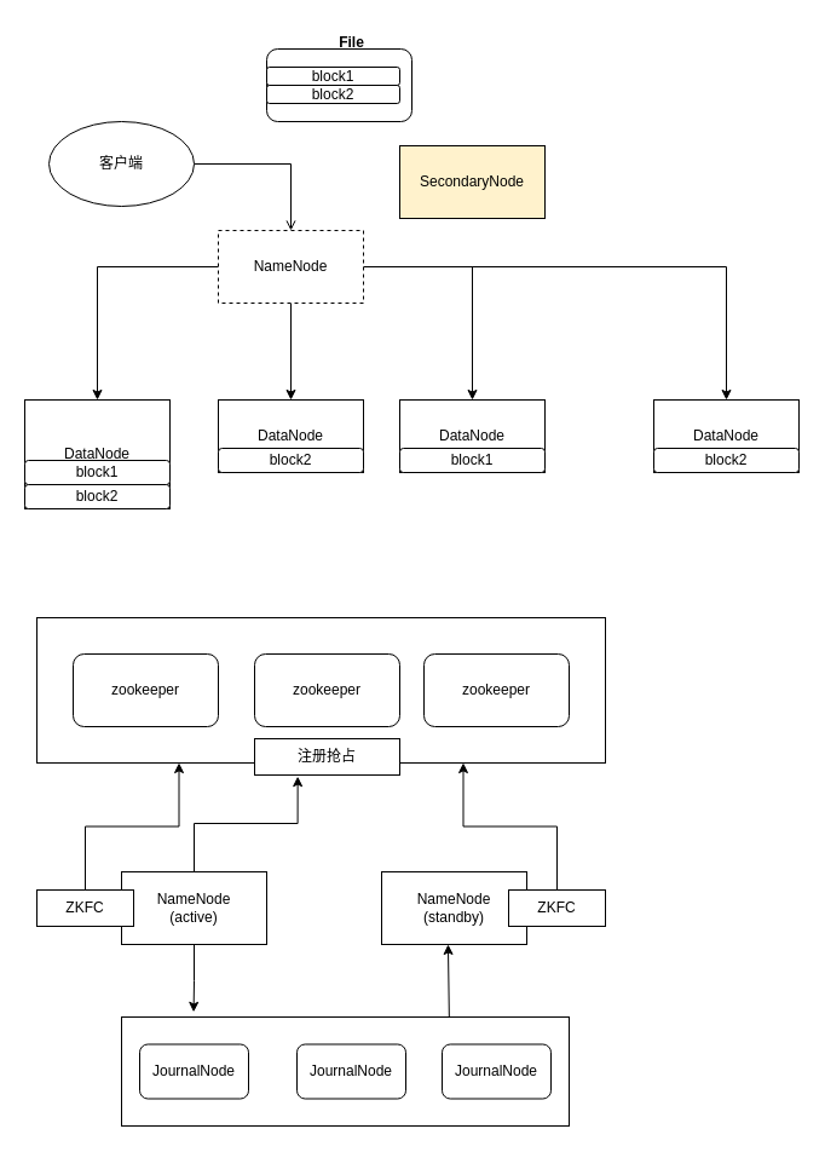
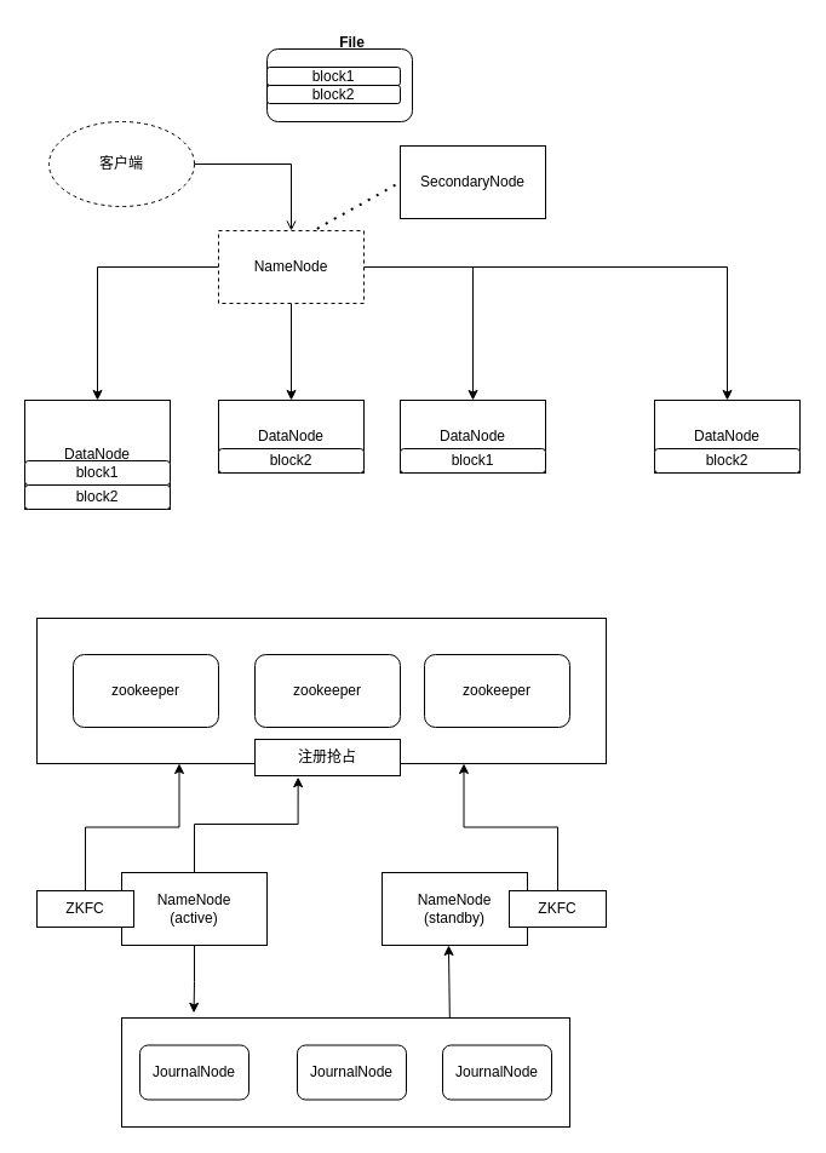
- <mxCell id="3" value="客户端" style="ellipse;whiteSpace=wrap;html=1;" vertex="1" parent="1"><mxGeometry x="40" y="100" width="120" height="70" as="geometry" /></mxCell>
+ <mxCell id="3" value="客户端" style="ellipse;whiteSpace=wrap;html=1;dashed=1;" vertex="1" parent="1"><mxGeometry x="40" y="100" width="120" height="70" as="geometry" /></mxCell>
- <mxCell id="9" value="SecondaryNode" style="rounded=0;whiteSpace=wrap;html=1;fillColor=#fff2cc;" vertex="1" parent="1"><mxGeometry x="330" y="120" width="120" height="60" as="geometry" /></mxCell>
+ <mxCell id="9" value="SecondaryNode" style="rounded=0;whiteSpace=wrap;html=1;" vertex="1" parent="1"><mxGeometry x="330" y="120" width="120" height="60" as="geometry" /></mxCell>
+ <mxCell id="23" value="" style="endArrow=none;dashed=1;html=1;dashPattern=1 3;strokeWidth=2;rounded=0;exitX=0.678;exitY=-0.029;exitDx=0;exitDy=0;exitPerimeter=0;entryX=0;entryY=0.5;entryDx=0;entryDy=0;" edge="1" parent="1" source="8" target="9"><mxGeometry width="50" height="50" relative="1" as="geometry"><mxPoint x="270" y="190" as="sourcePoint" /><mxPoint x="320" y="140" as="targetPoint" /></mxGeometry></mxCell>
